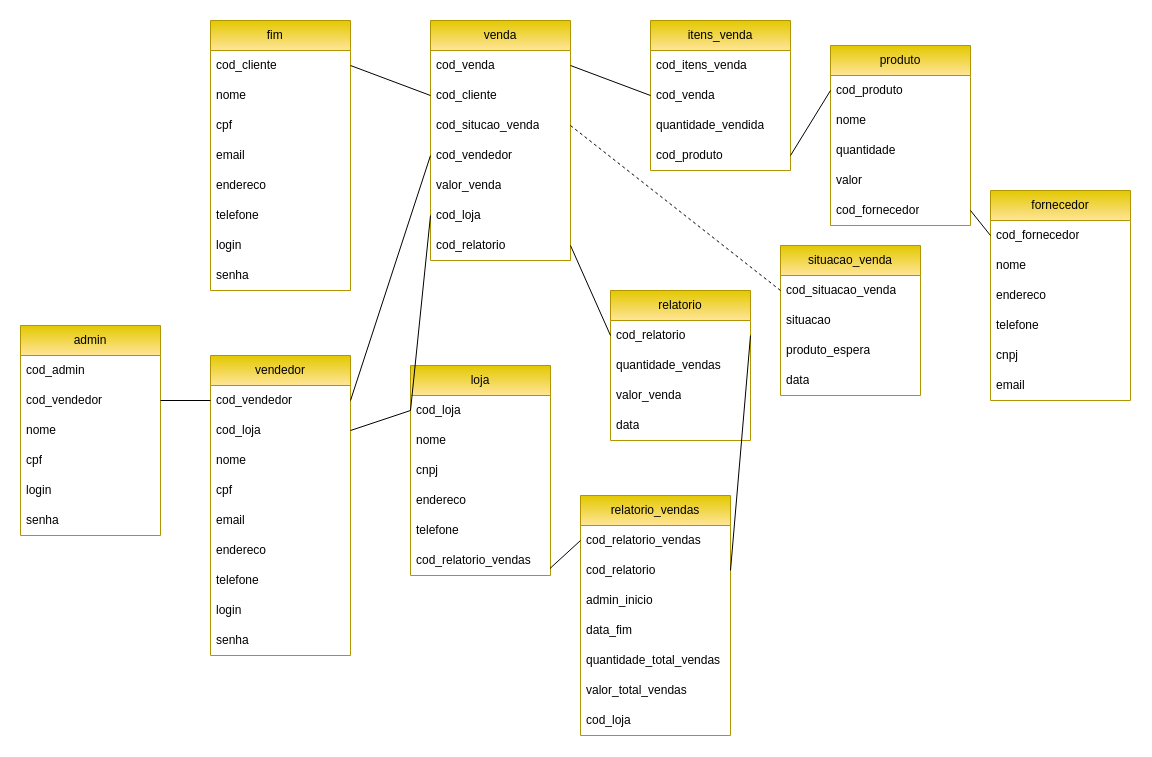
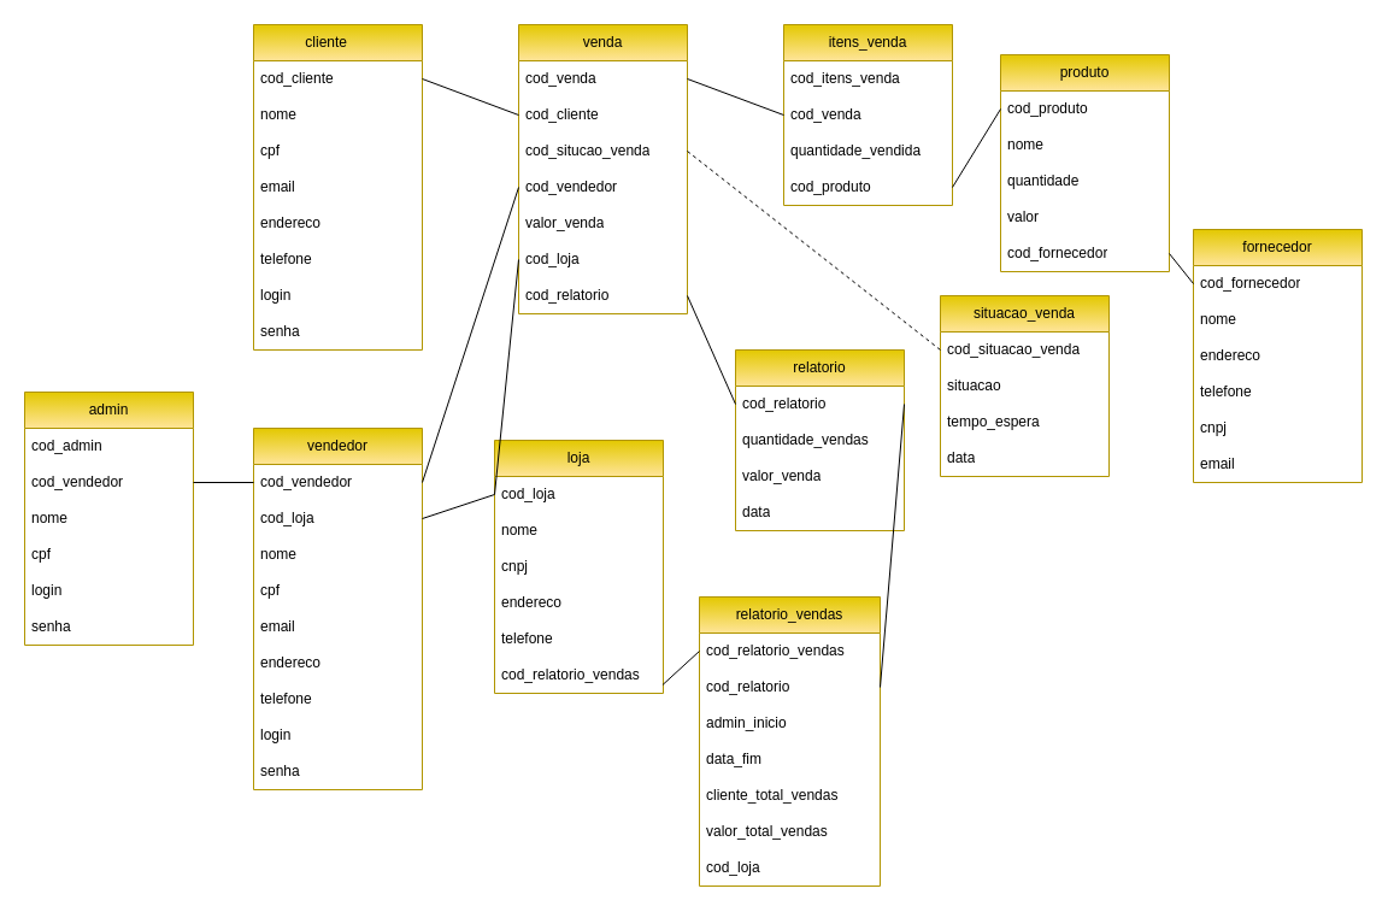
- <mxCell id="2" value="fim&lt;span style=&quot;white-space: pre;&quot;&gt;&#09;&lt;/span&gt;" style="swimlane;fontStyle=0;childLayout=stackLayout;horizontal=1;startSize=30;horizontalStack=0;resizeParent=1;resizeParentMax=0;resizeLast=0;collapsible=1;marginBottom=0;whiteSpace=wrap;html=1;fillColor=#e3c800;strokeColor=#B09500;fontColor=#000000;gradientColor=#FFE599;" vertex="1" parent="1"><mxGeometry x="210" y="20" width="140" height="270" as="geometry" /></mxCell>
+ <mxCell id="2" value="cliente&lt;span style=&quot;white-space: pre;&quot;&gt;&#09;&lt;/span&gt;" style="swimlane;fontStyle=0;childLayout=stackLayout;horizontal=1;startSize=30;horizontalStack=0;resizeParent=1;resizeParentMax=0;resizeLast=0;collapsible=1;marginBottom=0;whiteSpace=wrap;html=1;fillColor=#e3c800;strokeColor=#B09500;fontColor=#000000;gradientColor=#FFE599;" vertex="1" parent="1"><mxGeometry x="210" y="20" width="140" height="270" as="geometry" /></mxCell>
- <mxCell id="27" value="produto_espera" style="text;strokeColor=none;fillColor=none;align=left;verticalAlign=middle;spacingLeft=4;spacingRight=4;overflow=hidden;points=[[0,0.5],[1,0.5]];portConstraint=eastwest;rotatable=0;whiteSpace=wrap;html=1;" vertex="1" parent="24"><mxGeometry y="90" width="140" height="30" as="geometry" /></mxCell>
+ <mxCell id="27" value="tempo_espera" style="text;strokeColor=none;fillColor=none;align=left;verticalAlign=middle;spacingLeft=4;spacingRight=4;overflow=hidden;points=[[0,0.5],[1,0.5]];portConstraint=eastwest;rotatable=0;whiteSpace=wrap;html=1;" vertex="1" parent="24"><mxGeometry y="90" width="140" height="30" as="geometry" /></mxCell>
- <mxCell id="64" value="quantidade_total_vendas" style="text;strokeColor=none;fillColor=none;align=left;verticalAlign=middle;spacingLeft=4;spacingRight=4;overflow=hidden;points=[[0,0.5],[1,0.5]];portConstraint=eastwest;rotatable=0;whiteSpace=wrap;html=1;" vertex="1" parent="59"><mxGeometry y="150" width="150" height="30" as="geometry" /></mxCell>
+ <mxCell id="64" value="cliente_total_vendas" style="text;strokeColor=none;fillColor=none;align=left;verticalAlign=middle;spacingLeft=4;spacingRight=4;overflow=hidden;points=[[0,0.5],[1,0.5]];portConstraint=eastwest;rotatable=0;whiteSpace=wrap;html=1;" vertex="1" parent="59"><mxGeometry y="150" width="150" height="30" as="geometry" /></mxCell>
